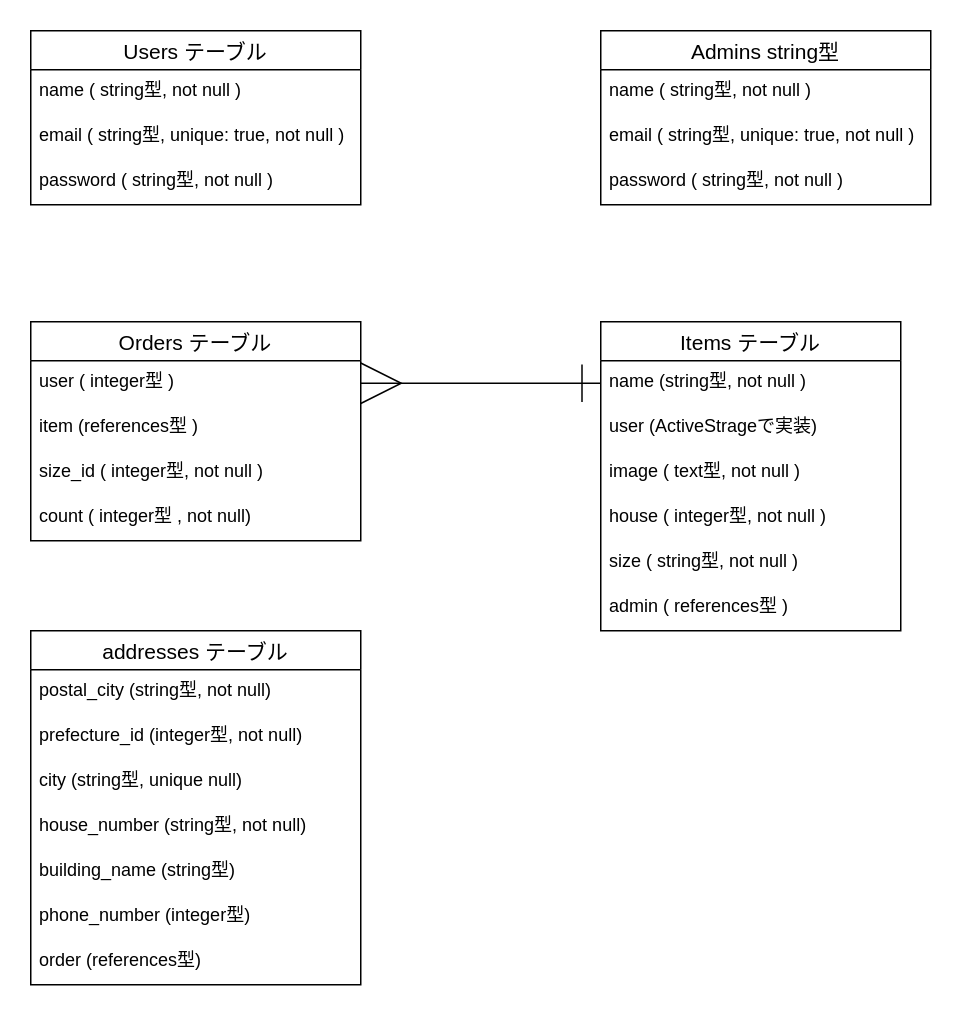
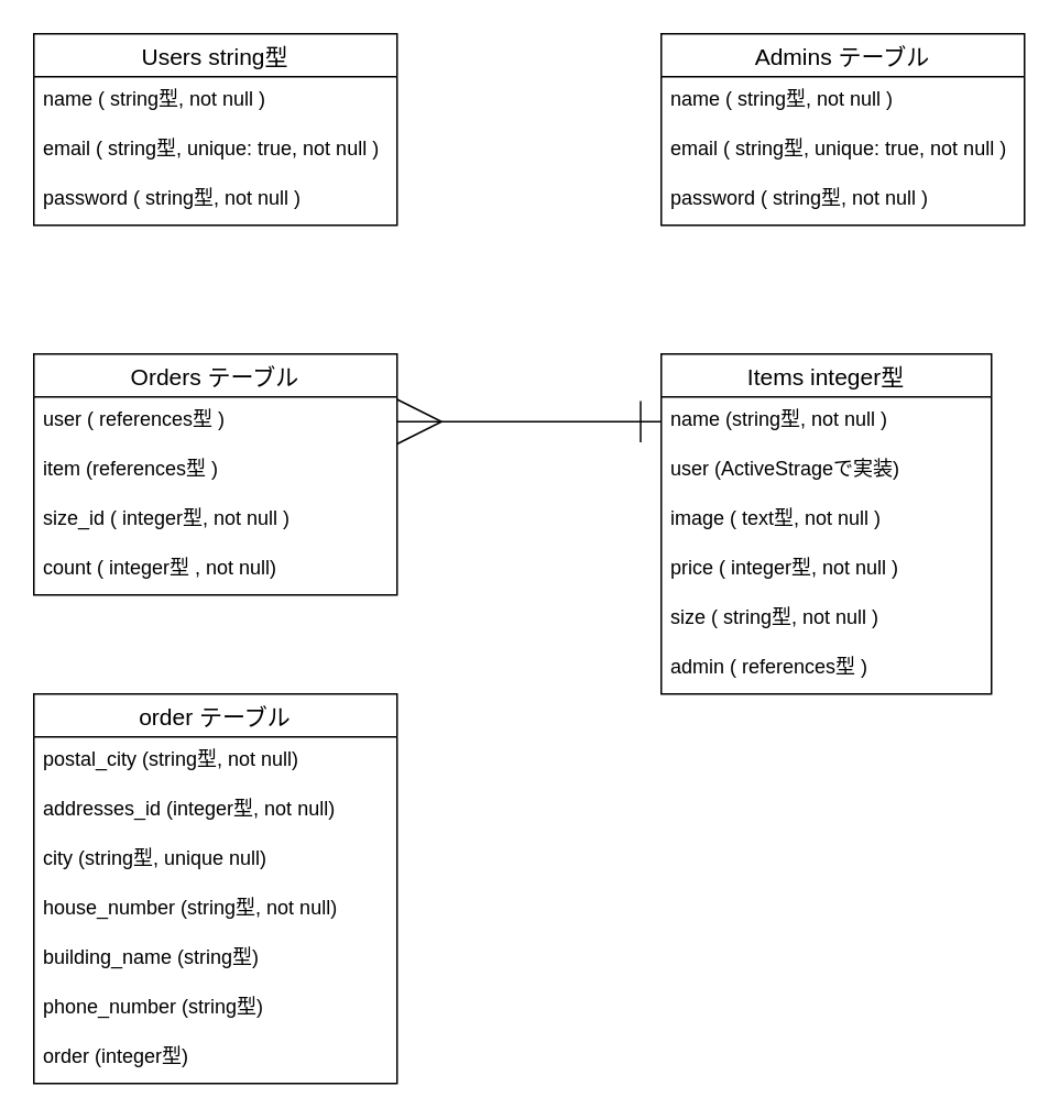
- <mxCell id="2" value="Users テーブル" style="swimlane;fontStyle=0;childLayout=stackLayout;horizontal=1;startSize=26;horizontalStack=0;resizeParent=1;resizeParentMax=0;resizeLast=0;collapsible=1;marginBottom=0;align=center;fontSize=14;" parent="1" vertex="1"><mxGeometry x="20" y="20" width="220" height="116" as="geometry" /></mxCell>
+ <mxCell id="2" value="Users string型" style="swimlane;fontStyle=0;childLayout=stackLayout;horizontal=1;startSize=26;horizontalStack=0;resizeParent=1;resizeParentMax=0;resizeLast=0;collapsible=1;marginBottom=0;align=center;fontSize=14;" parent="1" vertex="1"><mxGeometry x="20" y="20" width="220" height="116" as="geometry" /></mxCell>
- <mxCell id="6" value="Admins string型" style="swimlane;fontStyle=0;childLayout=stackLayout;horizontal=1;startSize=26;horizontalStack=0;resizeParent=1;resizeParentMax=0;resizeLast=0;collapsible=1;marginBottom=0;align=center;fontSize=14;" parent="1" vertex="1"><mxGeometry x="400" y="20" width="220" height="116" as="geometry" /></mxCell>
+ <mxCell id="6" value="Admins テーブル" style="swimlane;fontStyle=0;childLayout=stackLayout;horizontal=1;startSize=26;horizontalStack=0;resizeParent=1;resizeParentMax=0;resizeLast=0;collapsible=1;marginBottom=0;align=center;fontSize=14;" parent="1" vertex="1"><mxGeometry x="400" y="20" width="220" height="116" as="geometry" /></mxCell>
- <mxCell id="10" value="Items テーブル" style="swimlane;fontStyle=0;childLayout=stackLayout;horizontal=1;startSize=26;horizontalStack=0;resizeParent=1;resizeParentMax=0;resizeLast=0;collapsible=1;marginBottom=0;align=center;fontSize=14;" parent="1" vertex="1"><mxGeometry x="400" y="214" width="200" height="206" as="geometry" /></mxCell>
+ <mxCell id="10" value="Items integer型" style="swimlane;fontStyle=0;childLayout=stackLayout;horizontal=1;startSize=26;horizontalStack=0;resizeParent=1;resizeParentMax=0;resizeLast=0;collapsible=1;marginBottom=0;align=center;fontSize=14;" parent="1" vertex="1"><mxGeometry x="400" y="214" width="200" height="206" as="geometry" /></mxCell>
- <mxCell id="18" value="user ( integer型 )" style="text;strokeColor=none;fillColor=none;spacingLeft=4;spacingRight=4;overflow=hidden;rotatable=0;points=[[0,0.5],[1,0.5]];portConstraint=eastwest;fontSize=12;" parent="17" vertex="1"><mxGeometry y="26" width="220" height="30" as="geometry" /></mxCell>
+ <mxCell id="18" value="user ( references型 )" style="text;strokeColor=none;fillColor=none;spacingLeft=4;spacingRight=4;overflow=hidden;rotatable=0;points=[[0,0.5],[1,0.5]];portConstraint=eastwest;fontSize=12;" parent="17" vertex="1"><mxGeometry y="26" width="220" height="30" as="geometry" /></mxCell>
- <mxCell id="14" value="house ( integer型, not null )" style="text;strokeColor=none;fillColor=none;spacingLeft=4;spacingRight=4;overflow=hidden;rotatable=0;points=[[0,0.5],[1,0.5]];portConstraint=eastwest;fontSize=12;" parent="10" vertex="1"><mxGeometry y="116" width="200" height="30" as="geometry" /></mxCell>
+ <mxCell id="14" value="price ( integer型, not null )" style="text;strokeColor=none;fillColor=none;spacingLeft=4;spacingRight=4;overflow=hidden;rotatable=0;points=[[0,0.5],[1,0.5]];portConstraint=eastwest;fontSize=12;" parent="10" vertex="1"><mxGeometry y="116" width="200" height="30" as="geometry" /></mxCell>
- <mxCell id="22" value="addresses テーブル" style="swimlane;fontStyle=0;childLayout=stackLayout;horizontal=1;startSize=26;horizontalStack=0;resizeParent=1;resizeParentMax=0;resizeLast=0;collapsible=1;marginBottom=0;align=center;fontSize=14;" parent="1" vertex="1"><mxGeometry x="20" y="420" width="220" height="236" as="geometry" /></mxCell>
+ <mxCell id="22" value="order テーブル" style="swimlane;fontStyle=0;childLayout=stackLayout;horizontal=1;startSize=26;horizontalStack=0;resizeParent=1;resizeParentMax=0;resizeLast=0;collapsible=1;marginBottom=0;align=center;fontSize=14;" parent="1" vertex="1"><mxGeometry x="20" y="420" width="220" height="236" as="geometry" /></mxCell>
- <mxCell id="24" value="prefecture_id (integer型, not null)" style="text;strokeColor=none;fillColor=none;spacingLeft=4;spacingRight=4;overflow=hidden;rotatable=0;points=[[0,0.5],[1,0.5]];portConstraint=eastwest;fontSize=12;" parent="22" vertex="1"><mxGeometry y="56" width="220" height="30" as="geometry" /></mxCell>
+ <mxCell id="24" value="addresses_id (integer型, not null)" style="text;strokeColor=none;fillColor=none;spacingLeft=4;spacingRight=4;overflow=hidden;rotatable=0;points=[[0,0.5],[1,0.5]];portConstraint=eastwest;fontSize=12;" parent="22" vertex="1"><mxGeometry y="56" width="220" height="30" as="geometry" /></mxCell>
- <mxCell id="28" value="phone_number (integer型)" style="text;strokeColor=none;fillColor=none;spacingLeft=4;spacingRight=4;overflow=hidden;rotatable=0;points=[[0,0.5],[1,0.5]];portConstraint=eastwest;fontSize=12;" parent="22" vertex="1"><mxGeometry y="176" width="220" height="30" as="geometry" /></mxCell>
+ <mxCell id="28" value="phone_number (string型)" style="text;strokeColor=none;fillColor=none;spacingLeft=4;spacingRight=4;overflow=hidden;rotatable=0;points=[[0,0.5],[1,0.5]];portConstraint=eastwest;fontSize=12;" parent="22" vertex="1"><mxGeometry y="176" width="220" height="30" as="geometry" /></mxCell>
- <mxCell id="29" value="order (references型)" style="text;strokeColor=none;fillColor=none;spacingLeft=4;spacingRight=4;overflow=hidden;rotatable=0;points=[[0,0.5],[1,0.5]];portConstraint=eastwest;fontSize=12;" parent="22" vertex="1"><mxGeometry y="206" width="220" height="30" as="geometry" /></mxCell>
+ <mxCell id="29" value="order (integer型)" style="text;strokeColor=none;fillColor=none;spacingLeft=4;spacingRight=4;overflow=hidden;rotatable=0;points=[[0,0.5],[1,0.5]];portConstraint=eastwest;fontSize=12;" parent="22" vertex="1"><mxGeometry y="206" width="220" height="30" as="geometry" /></mxCell>
